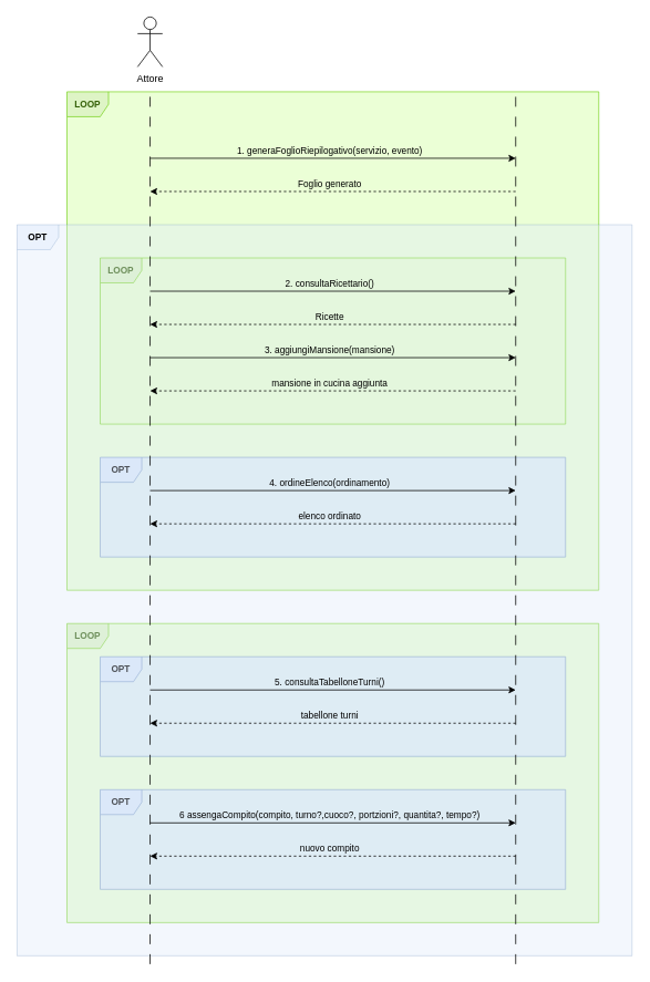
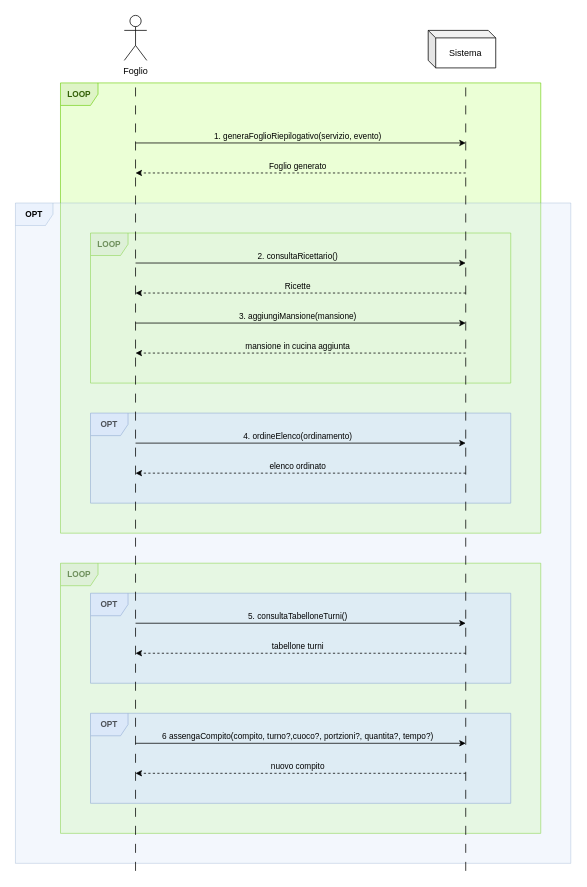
+ <mxCell id="13" value="Sistema" style="shape=cube;whiteSpace=wrap;html=1;boundedLbl=1;backgroundOutline=1;darkOpacity=0.05;darkOpacity2=0.1;size=10;" vertex="1" parent="1"><mxGeometry x="570" y="40" width="90" height="50" as="geometry" /></mxCell>
- <mxCell id="9" value="Attore" style="shape=umlActor;verticalLabelPosition=bottom;verticalAlign=top;html=1;outlineConnect=0;" vertex="1" parent="1"><mxGeometry x="165" y="20" width="30" height="60" as="geometry" /></mxCell>
+ <mxCell id="9" value="Foglio" style="shape=umlActor;verticalLabelPosition=bottom;verticalAlign=top;html=1;outlineConnect=0;" vertex="1" parent="1"><mxGeometry x="165" y="20" width="30" height="60" as="geometry" /></mxCell>
